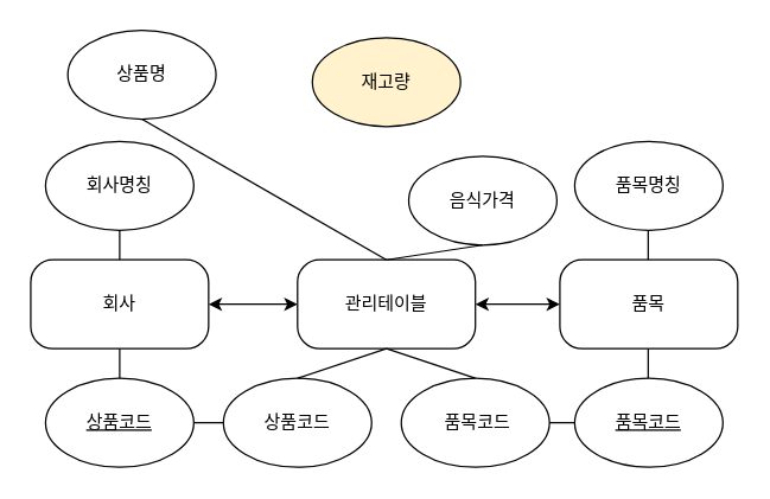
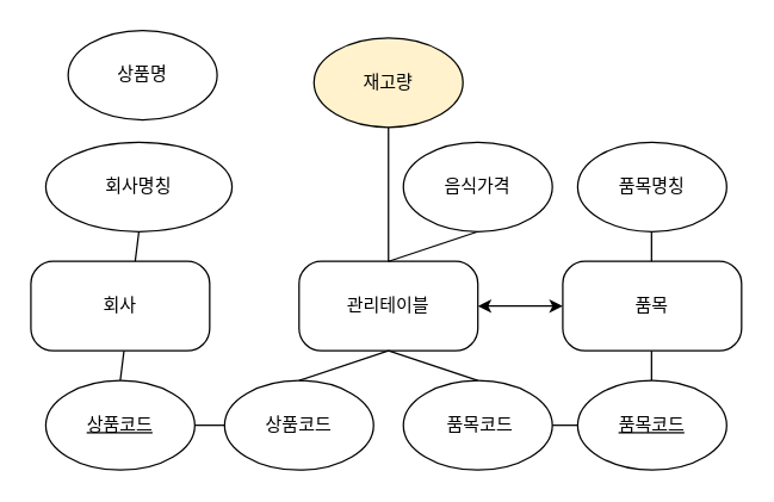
- <mxCell id="8" value="회사명칭" style="ellipse;whiteSpace=wrap;html=1;" vertex="1" parent="1"><mxGeometry x="30" y="95" width="100" height="60" as="geometry" /></mxCell>
+ <mxCell id="8" value="회사명칭" style="ellipse;whiteSpace=wrap;html=1;" vertex="1" parent="1"><mxGeometry x="30" y="95" width="125" height="60" as="geometry" /></mxCell>
- <mxCell id="22" value="" style="endArrow=none;html=1;rounded=0;exitX=0.5;exitY=0;exitDx=0;exitDy=0;entryX=0.5;entryY=1;entryDx=0;entryDy=0;" edge="1" parent="1" source="4" target="11"><mxGeometry width="50" height="50" relative="1" as="geometry"><mxPoint x="240" y="165" as="sourcePoint" /><mxPoint x="220" y="125" as="targetPoint" /></mxGeometry></mxCell>
+ <mxCell id="24" value="" style="endArrow=none;html=1;rounded=0;entryX=0.5;entryY=1;entryDx=0;entryDy=0;exitX=0.5;exitY=0;exitDx=0;exitDy=0;" edge="1" parent="1" source="4" target="23"><mxGeometry width="50" height="50" relative="1" as="geometry"><mxPoint x="220" y="205" as="sourcePoint" /><mxPoint x="270" y="155" as="targetPoint" /></mxGeometry></mxCell>
- <mxCell id="13" value="음식가격" style="ellipse;whiteSpace=wrap;html=1;" vertex="1" parent="1"><mxGeometry x="275" y="105" width="100" height="60" as="geometry" /></mxCell>
+ <mxCell id="13" value="음식가격" style="ellipse;whiteSpace=wrap;html=1;" vertex="1" parent="1"><mxGeometry x="270" y="95" width="100" height="60" as="geometry" /></mxCell>
- <mxCell id="6" value="" style="endArrow=classic;startArrow=classic;html=1;rounded=0;entryX=0;entryY=0.5;entryDx=0;entryDy=0;exitX=1;exitY=0.5;exitDx=0;exitDy=0;" edge="1" parent="1" source="10" target="4"><mxGeometry width="50" height="50" relative="1" as="geometry"><mxPoint x="150" y="255" as="sourcePoint" /><mxPoint x="200" y="205" as="targetPoint" /></mxGeometry></mxCell>
